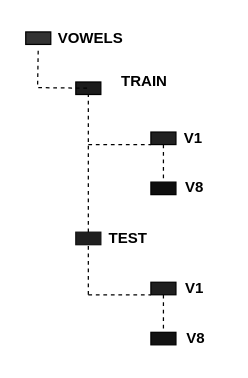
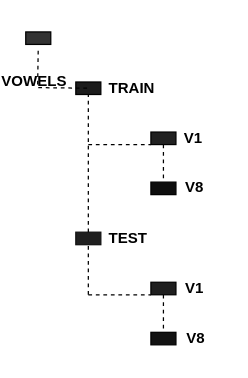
- <mxCell id="3" value="VOWELS" style="text;html=1;strokeColor=none;fillColor=none;align=center;verticalAlign=middle;whiteSpace=wrap;rounded=0;fontStyle=1" vertex="1" parent="1"><mxGeometry x="52" y="20" width="40" height="20" as="geometry" /></mxCell>
+ <mxCell id="3" value="VOWELS" style="text;html=1;strokeColor=none;fillColor=none;align=center;verticalAlign=middle;whiteSpace=wrap;rounded=0;fontStyle=1" vertex="1" parent="1"><mxGeometry x="7" y="55" width="40" height="20" as="geometry" /></mxCell>
- <mxCell id="5" value="TRAIN" style="text;html=1;strokeColor=none;fillColor=none;align=center;verticalAlign=middle;whiteSpace=wrap;rounded=0;fontStyle=1" vertex="1" parent="1"><mxGeometry x="95" y="55" width="40" height="20" as="geometry" /></mxCell>
+ <mxCell id="5" value="TRAIN" style="text;html=1;strokeColor=none;fillColor=none;align=center;verticalAlign=middle;whiteSpace=wrap;rounded=0;fontStyle=1" vertex="1" parent="1"><mxGeometry x="85" y="60" width="40" height="20" as="geometry" /></mxCell>
